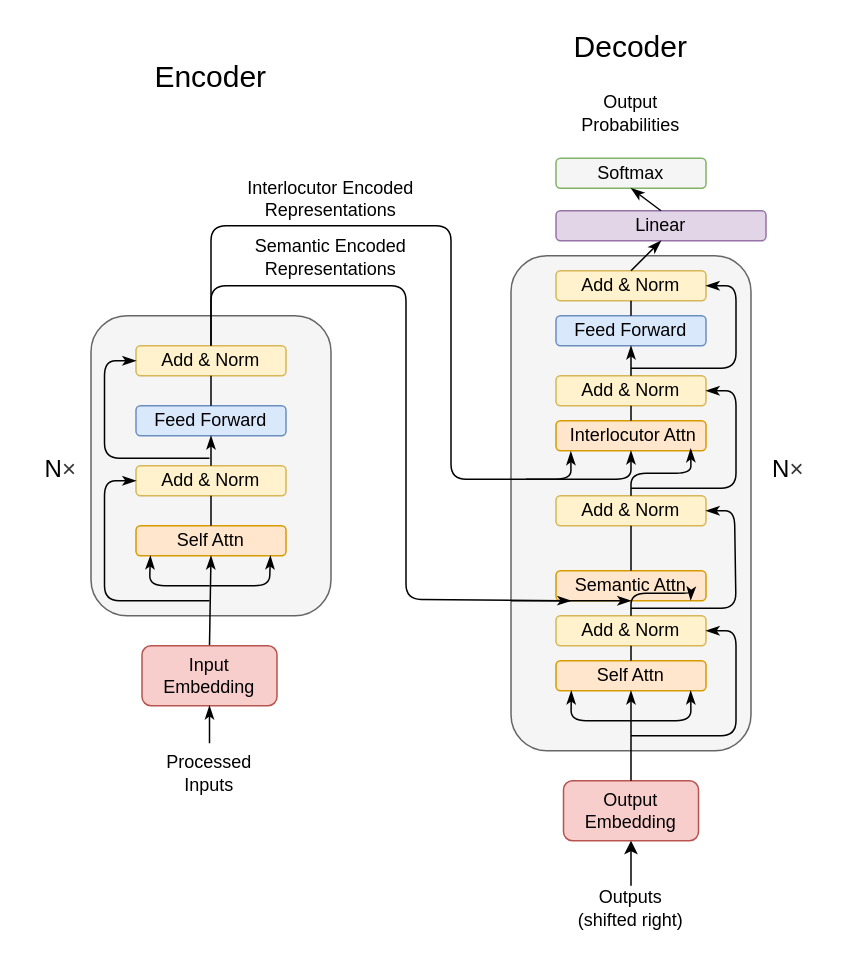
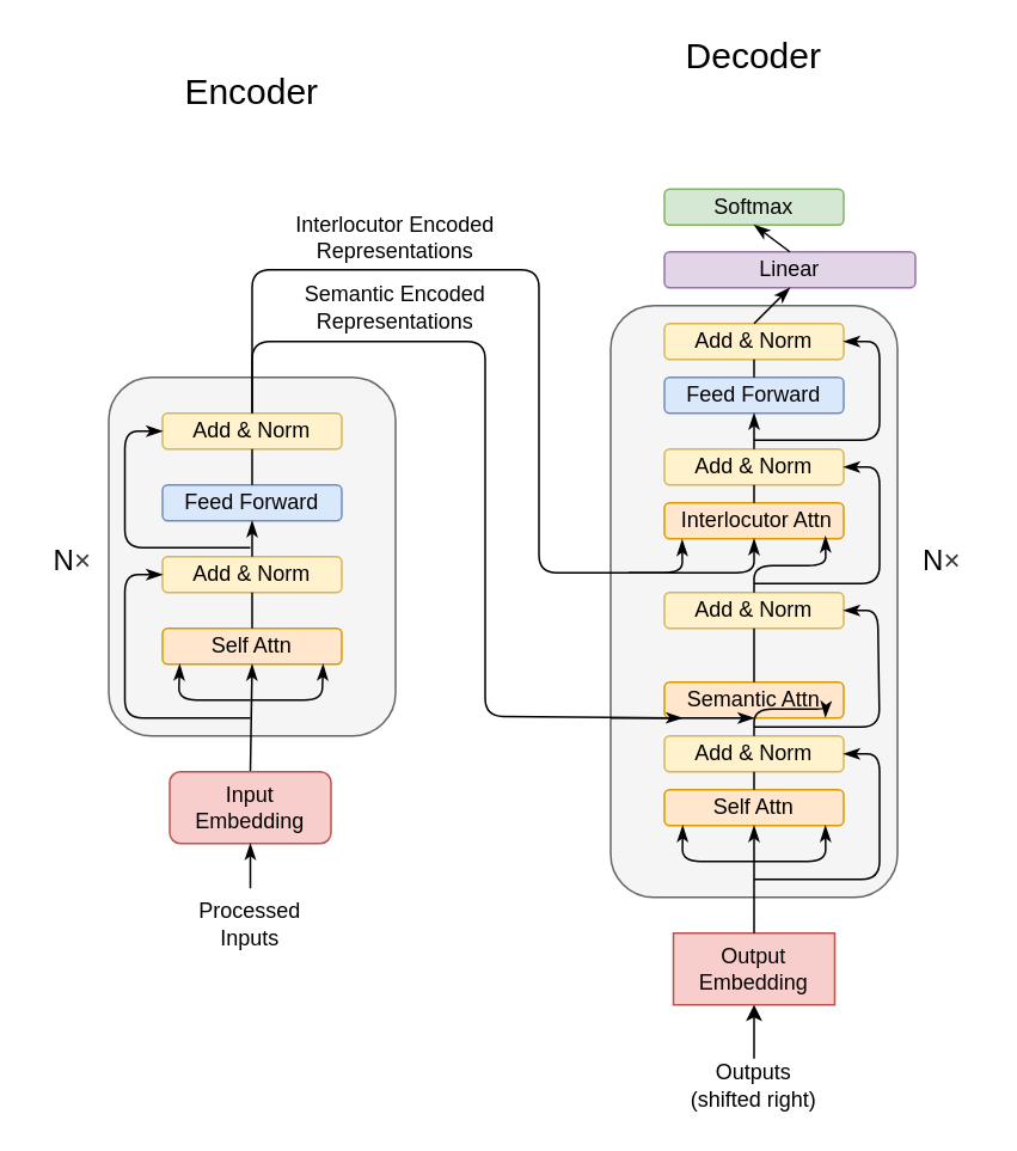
- <mxCell id="47" value="Output Probabilities" style="text;html=1;strokeColor=none;fillColor=none;align=center;verticalAlign=middle;whiteSpace=wrap;rounded=0;fontSize=12;" vertex="1" parent="1"><mxGeometry x="380" y="60" width="80" height="30" as="geometry" /></mxCell>
- <mxCell id="45" value="Softmax" style="rounded=1;whiteSpace=wrap;html=1;fillColor=#f5f5f5;strokeColor=#82b366;" vertex="1" parent="1"><mxGeometry x="370" y="105" width="100" height="20" as="geometry" /></mxCell>
+ <mxCell id="45" value="Softmax" style="rounded=1;whiteSpace=wrap;html=1;fillColor=#d5e8d4;strokeColor=#82b366;" vertex="1" parent="1"><mxGeometry x="370" y="105" width="100" height="20" as="geometry" /></mxCell>
- <mxCell id="32" value="Output Embedding" style="rounded=1;whiteSpace=wrap;html=1;fillColor=#f8cecc;strokeColor=#b85450;" vertex="1" parent="1"><mxGeometry x="375" y="520" width="90" height="40" as="geometry" /></mxCell>
+ <mxCell id="32" value="Output Embedding" style="whiteSpace=wrap;html=1;fillColor=#f8cecc;strokeColor=#b85450;rounded=0;" vertex="1" parent="1"><mxGeometry x="375" y="520" width="90" height="40" as="geometry" /></mxCell>
